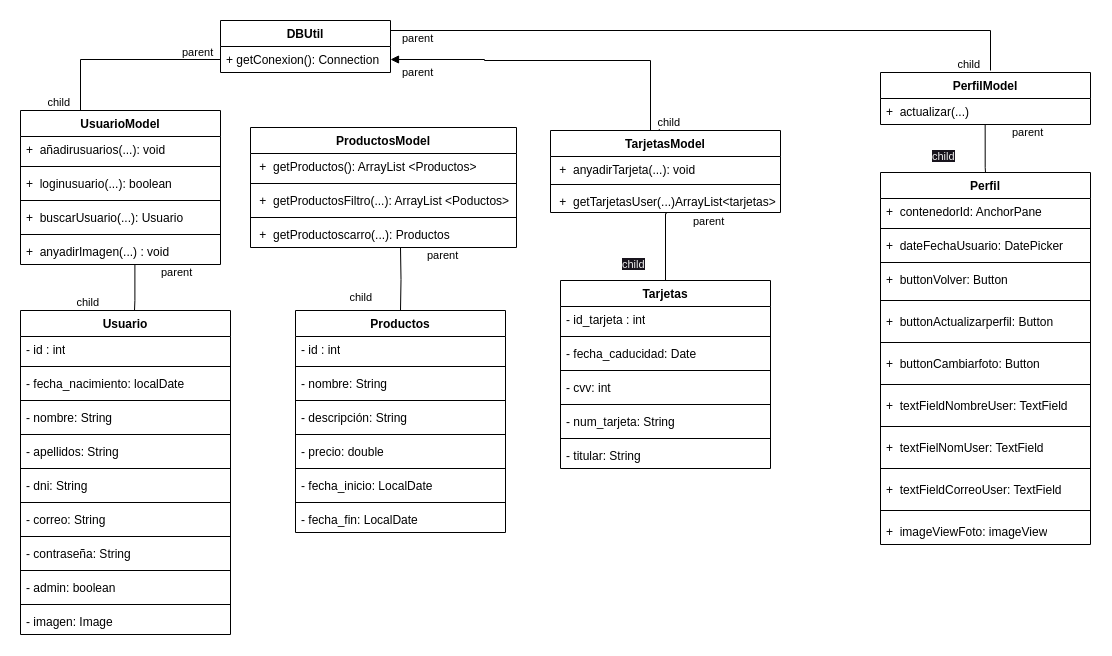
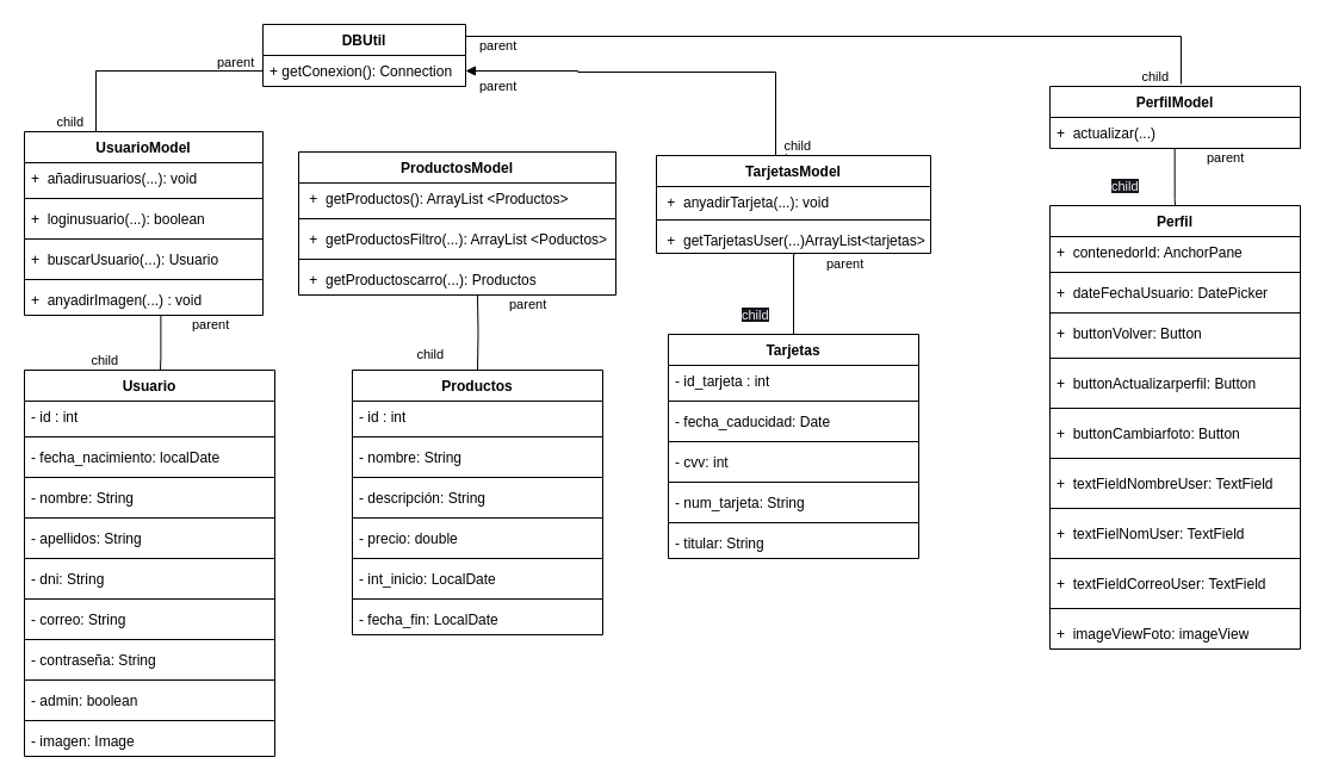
- <mxCell id="58" value="- fecha_inicio: LocalDate" style="text;strokeColor=none;fillColor=none;align=left;verticalAlign=top;spacingLeft=4;spacingRight=4;overflow=hidden;rotatable=0;points=[[0,0.5],[1,0.5]];portConstraint=eastwest;whiteSpace=wrap;html=1;" vertex="1" parent="49"><mxGeometry y="162" width="210" height="26" as="geometry" /></mxCell>
+ <mxCell id="58" value="- int_inicio: LocalDate" style="text;strokeColor=none;fillColor=none;align=left;verticalAlign=top;spacingLeft=4;spacingRight=4;overflow=hidden;rotatable=0;points=[[0,0.5],[1,0.5]];portConstraint=eastwest;whiteSpace=wrap;html=1;" vertex="1" parent="49"><mxGeometry y="162" width="210" height="26" as="geometry" /></mxCell>
